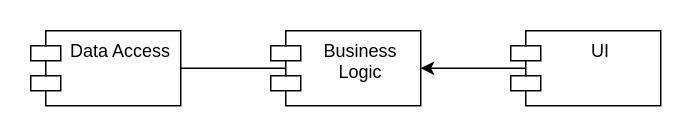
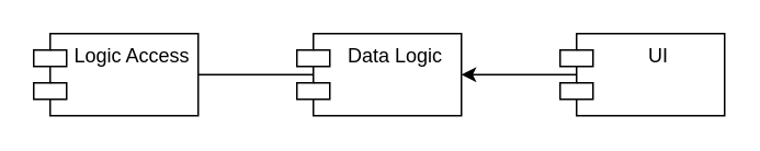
- <mxCell id="4" value="Data Access" style="shape=module;align=left;spacingLeft=20;align=center;verticalAlign=top;whiteSpace=wrap;html=1;" vertex="1" parent="1"><mxGeometry width="100" height="50" as="geometry" x="20" y="20" /></mxCell>
+ <mxCell id="4" value="Logic Access" style="shape=module;align=left;spacingLeft=20;align=center;verticalAlign=top;whiteSpace=wrap;html=1;" vertex="1" parent="1"><mxGeometry width="100" height="50" as="geometry" x="20" y="20" /></mxCell>
- <mxCell id="2" value="Business Logic" style="shape=module;align=left;spacingLeft=20;align=center;verticalAlign=top;whiteSpace=wrap;html=1;" vertex="1" parent="1"><mxGeometry x="180" width="100" height="50" as="geometry" y="20" /></mxCell>
+ <mxCell id="2" value="Data Logic" style="shape=module;align=left;spacingLeft=20;align=center;verticalAlign=top;whiteSpace=wrap;html=1;" vertex="1" parent="1"><mxGeometry x="180" width="100" height="50" as="geometry" y="20" /></mxCell>
